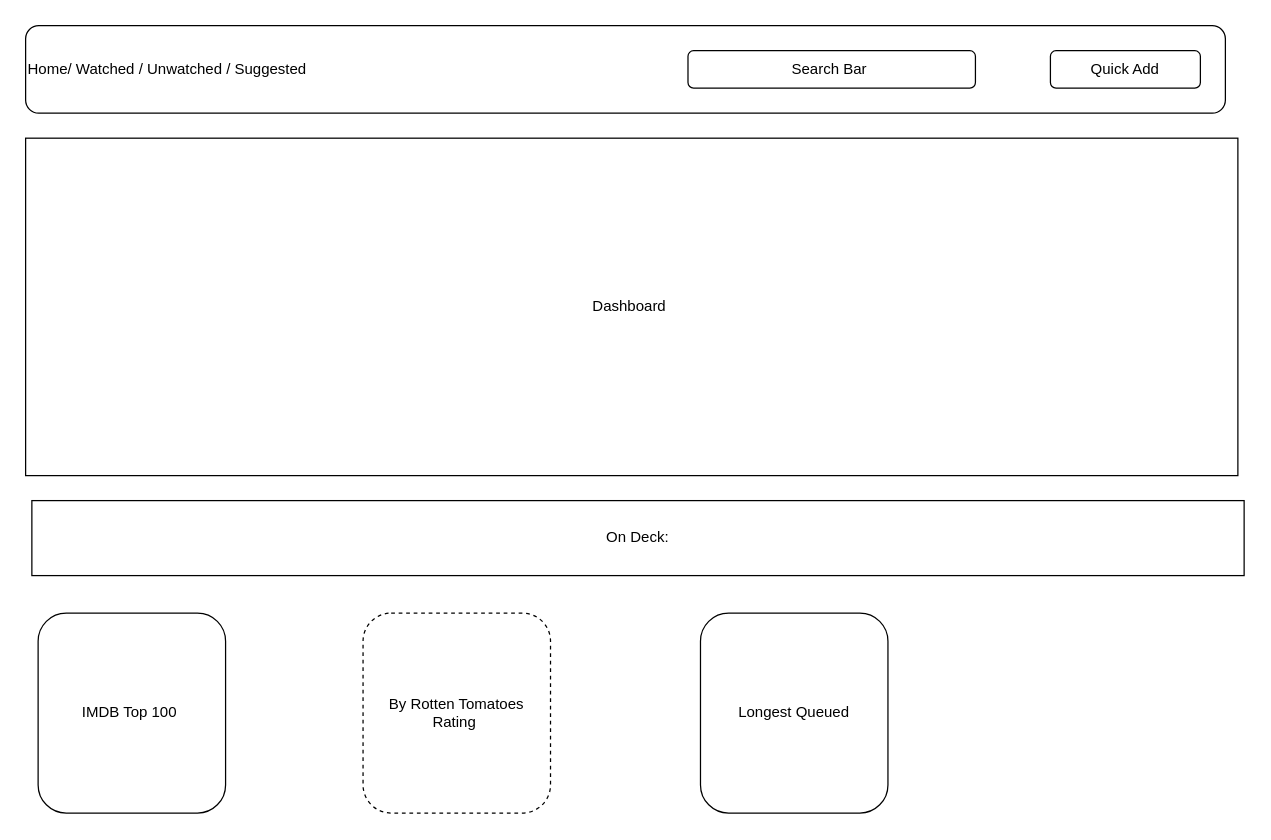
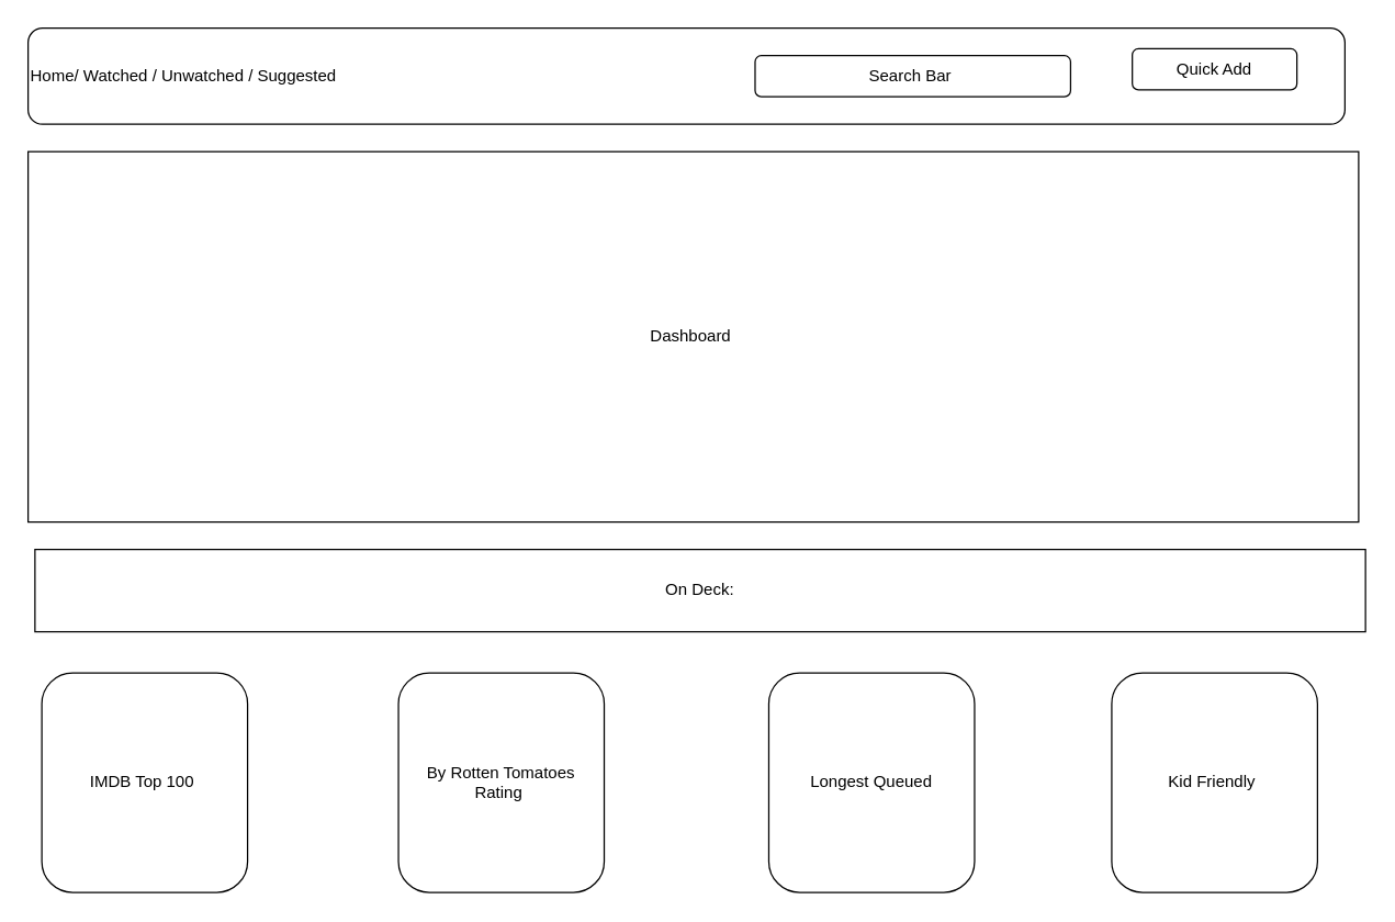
- <mxCell id="10" value="Quick Add" style="rounded=1;whiteSpace=wrap;html=1;" vertex="1" parent="1"><mxGeometry x="840" y="40" width="120" height="30" as="geometry" /></mxCell>
+ <mxCell id="10" value="Quick Add" style="rounded=1;whiteSpace=wrap;html=1;" vertex="1" parent="1"><mxGeometry x="825" y="35" width="120" height="30" as="geometry" /></mxCell>
- <mxCell id="4" value="By Rotten Tomatoes Rating&amp;nbsp;" style="rounded=1;whiteSpace=wrap;html=1;dashed=1;" vertex="1" parent="1"><mxGeometry x="290" y="490" width="150" height="160" as="geometry" /></mxCell>
+ <mxCell id="4" value="By Rotten Tomatoes Rating&amp;nbsp;" style="rounded=1;whiteSpace=wrap;html=1;" vertex="1" parent="1"><mxGeometry x="290" y="490" width="150" height="160" as="geometry" /></mxCell>
+ <mxCell id="5" value="Kid Friendly&amp;nbsp;" style="rounded=1;whiteSpace=wrap;html=1;" vertex="1" parent="1"><mxGeometry x="810" y="490" width="150" height="160" as="geometry" /></mxCell>
